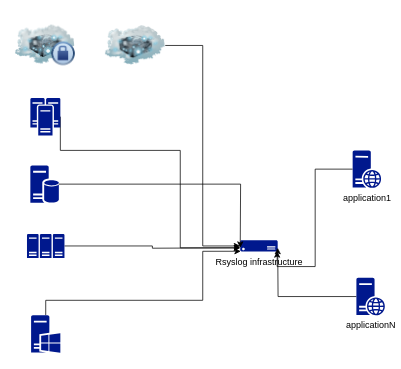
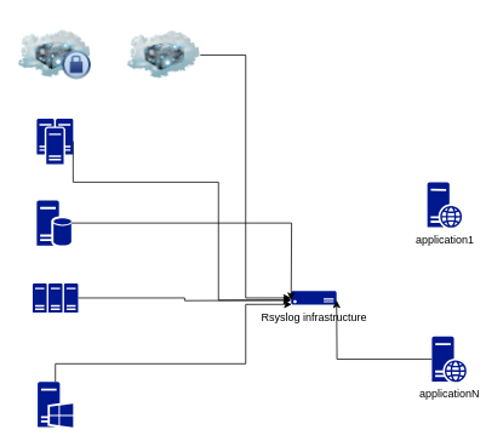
- <mxCell id="14" style="edgeStyle=orthogonalEdgeStyle;rounded=0;orthogonalLoop=1;jettySize=auto;html=1;exitX=0;exitY=0.5;exitDx=0;exitDy=0;exitPerimeter=0;entryX=0.985;entryY=0.97;entryDx=0;entryDy=0;entryPerimeter=0;" parent="1" source="15" target="2" edge="1"><mxGeometry relative="1" as="geometry" /></mxCell>
